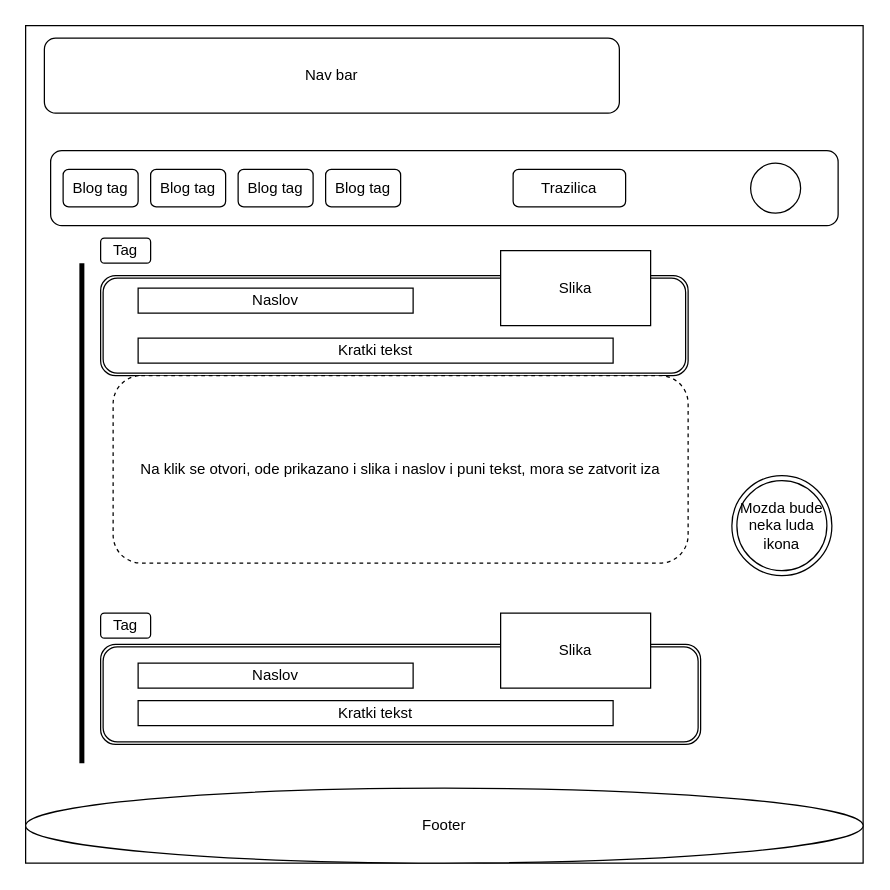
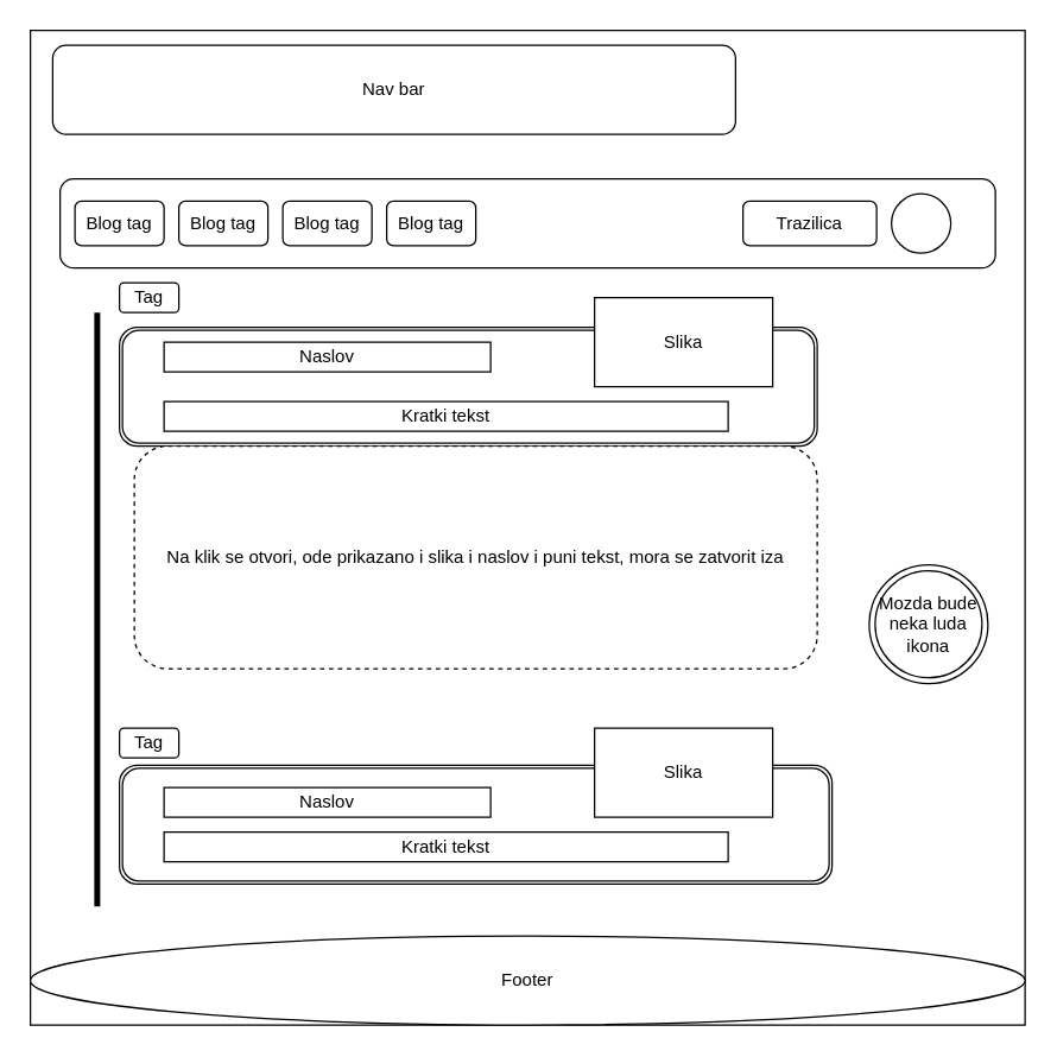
- <mxCell id="6" value="Trazilica" style="rounded=1;whiteSpace=wrap;html=1;" vertex="1" parent="1"><mxGeometry x="410" y="135" width="90" height="30" as="geometry" /></mxCell>
+ <mxCell id="6" value="Trazilica" style="rounded=1;whiteSpace=wrap;html=1;" vertex="1" parent="1"><mxGeometry x="500" y="135" width="90" height="30" as="geometry" /></mxCell>
